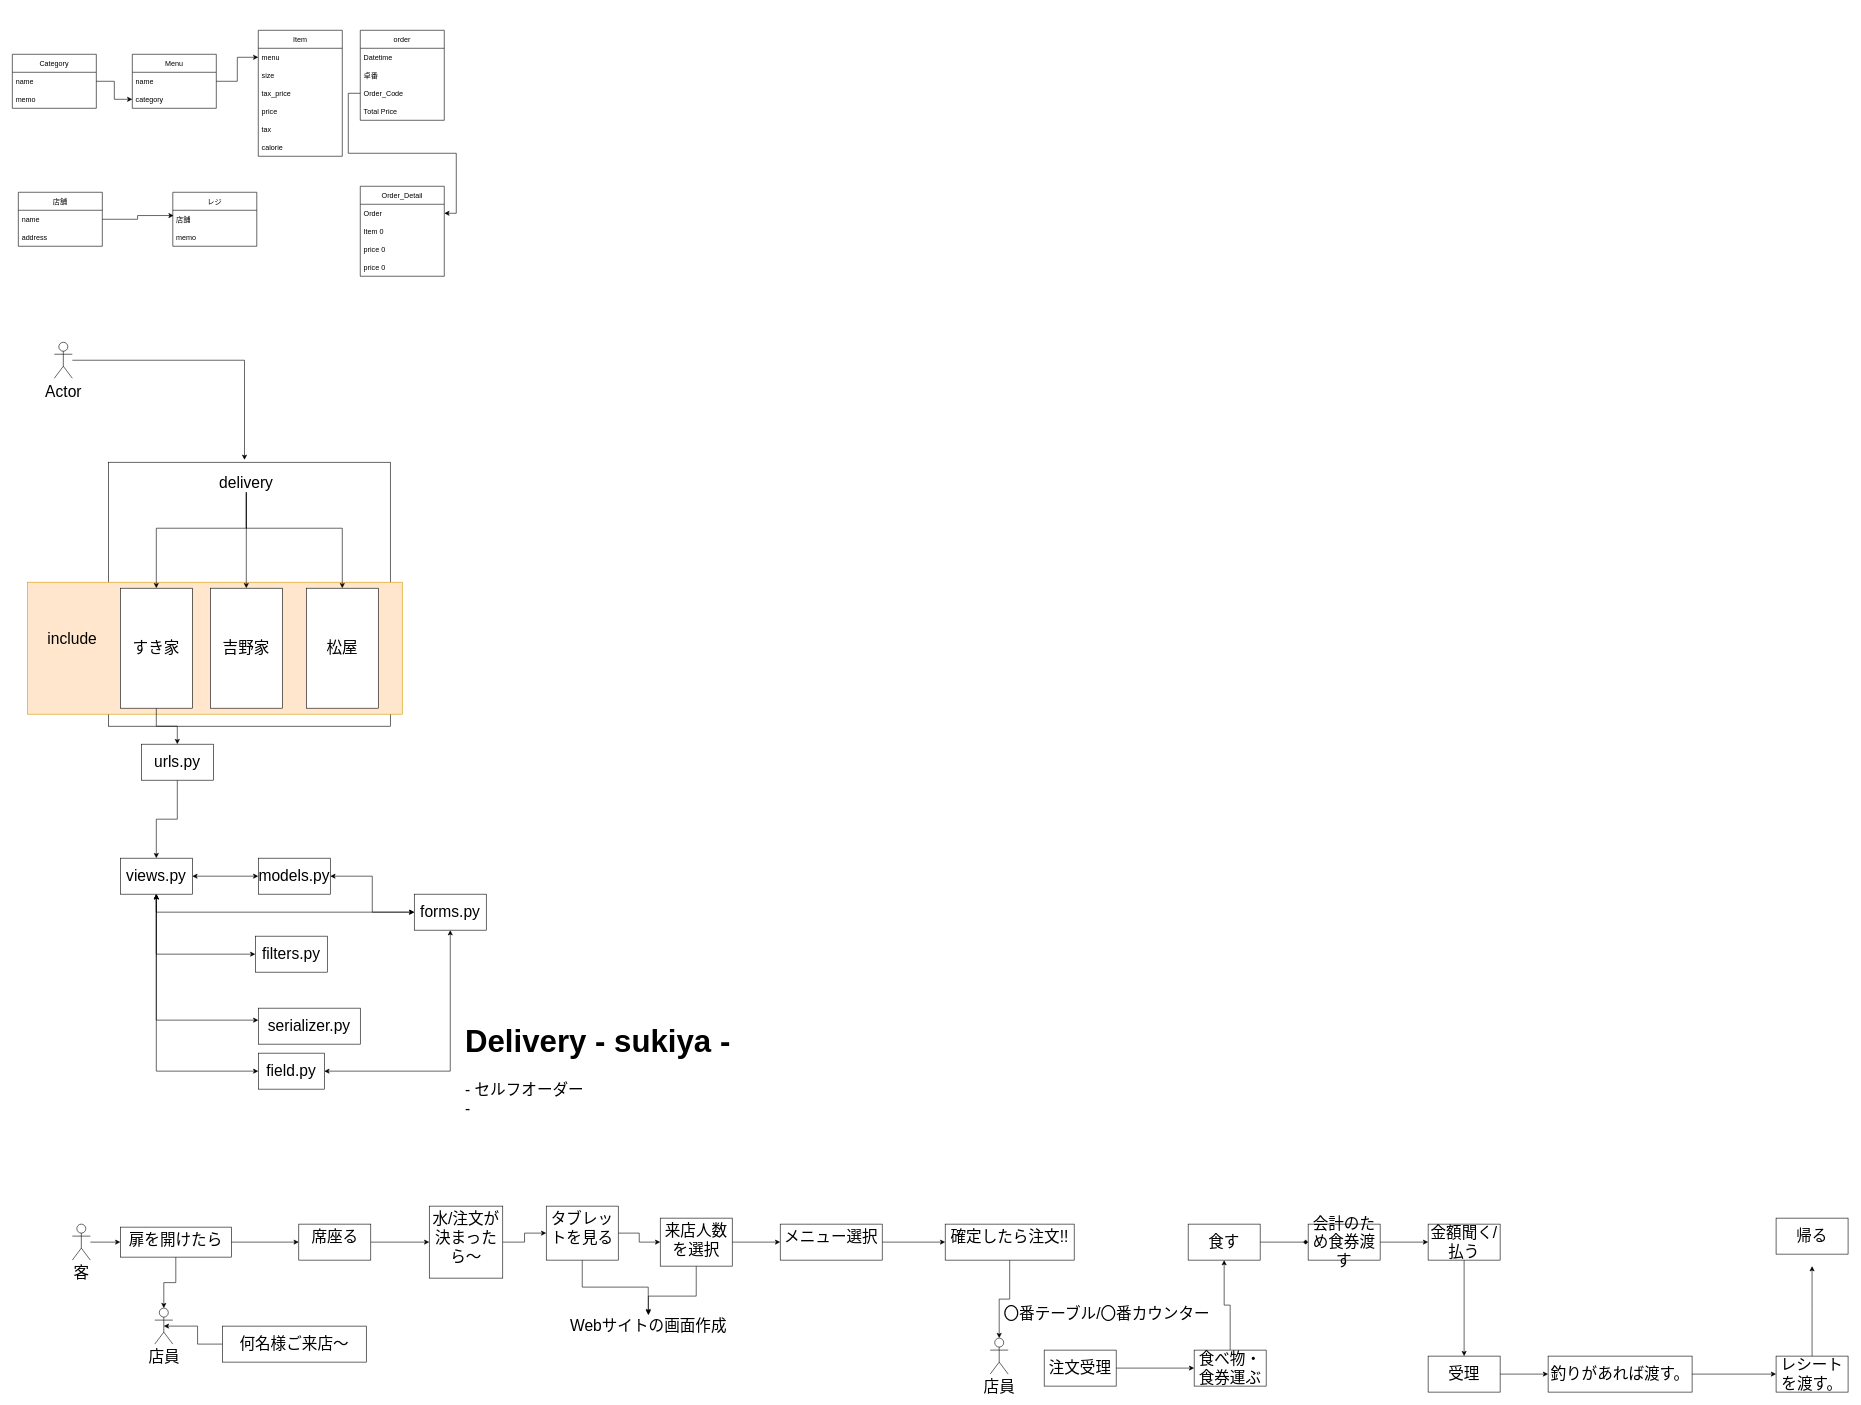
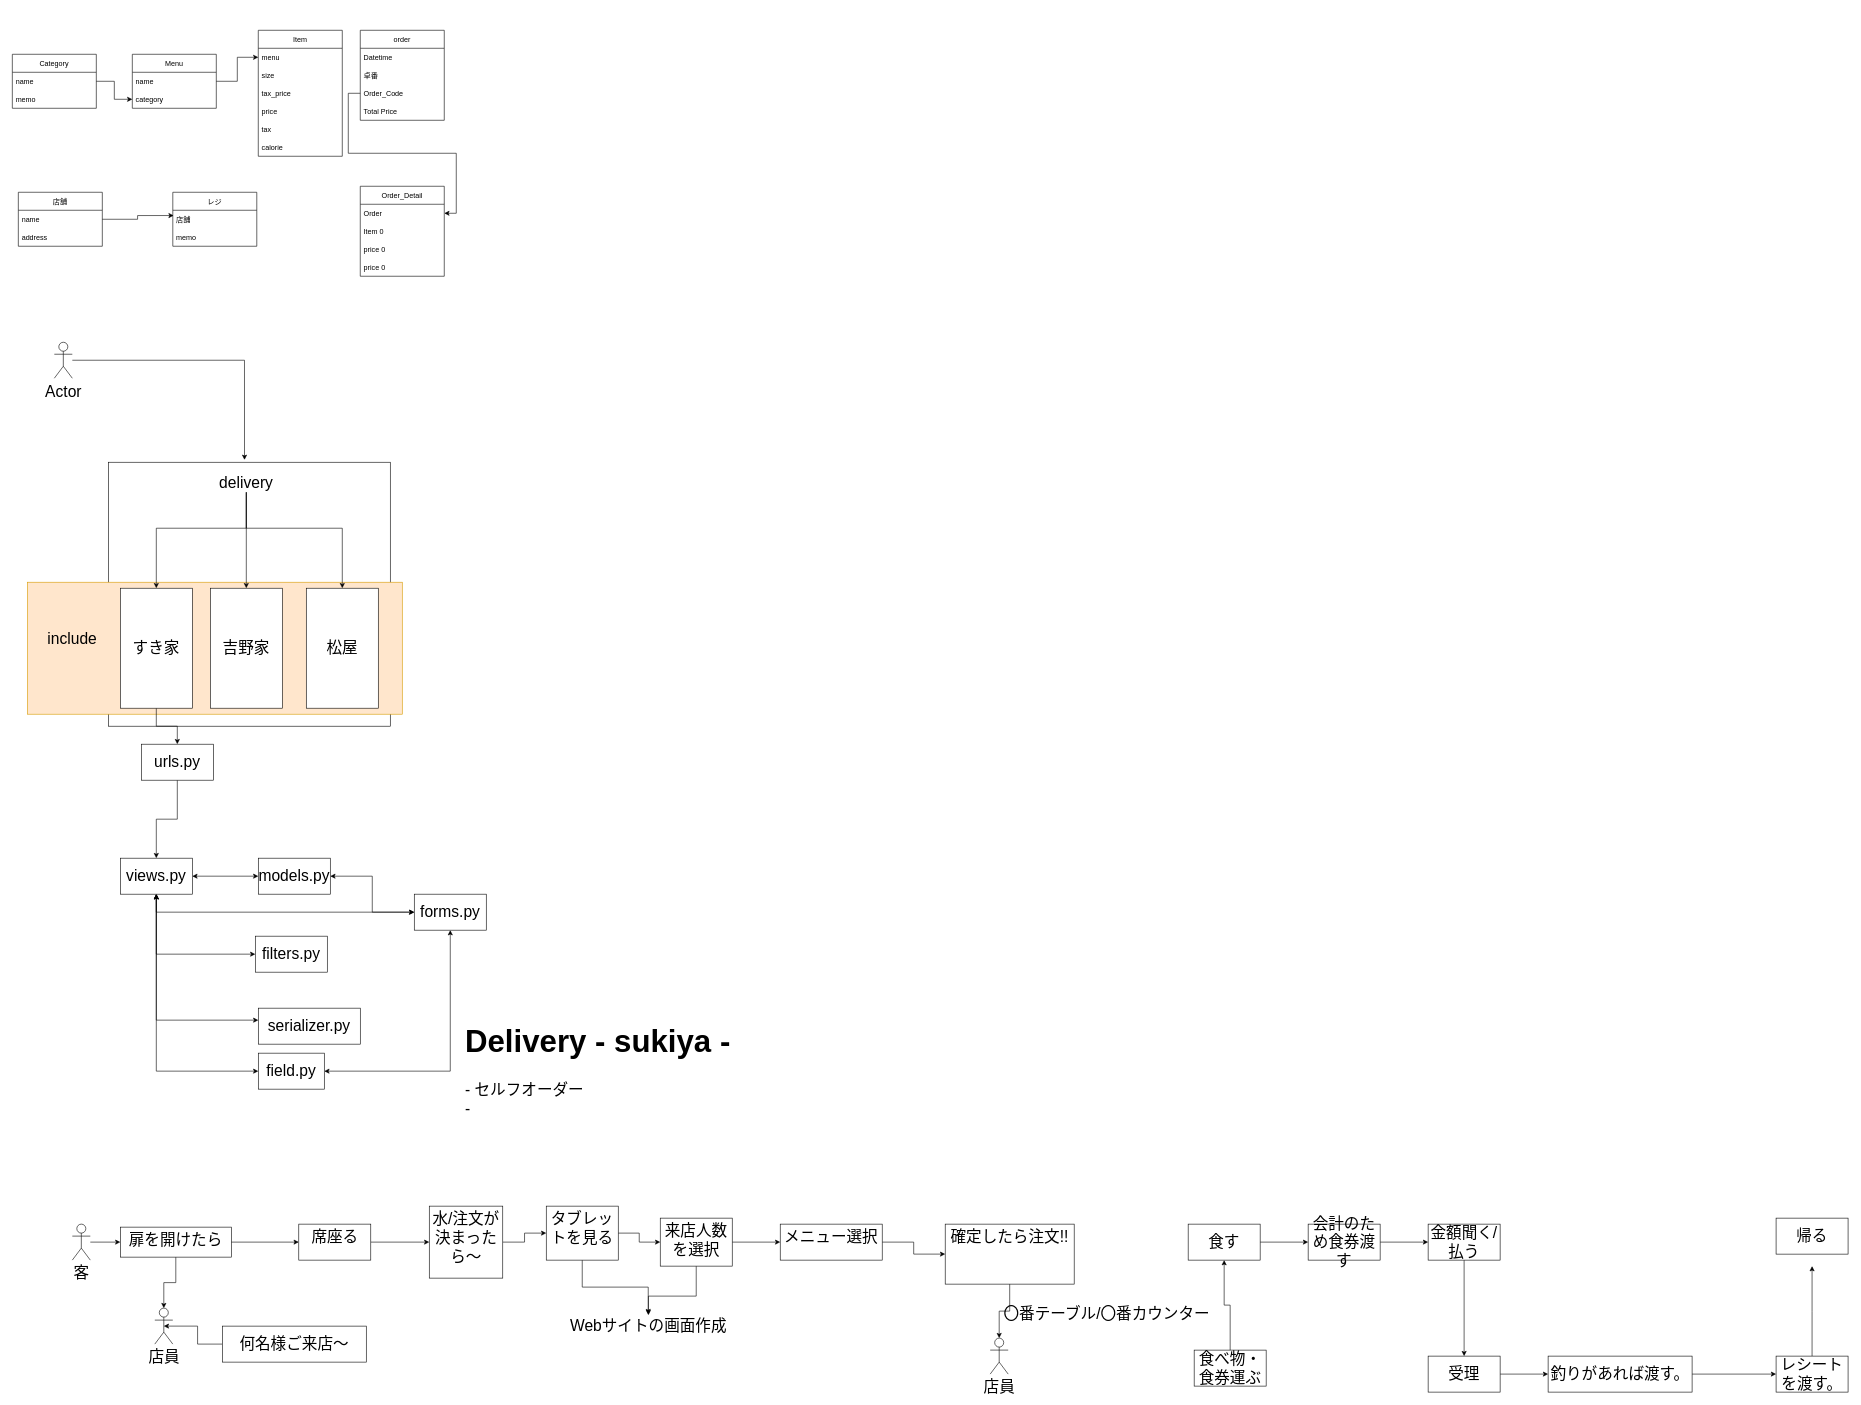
- <mxCell id="74" value="確定したら注文!!" style="whiteSpace=wrap;html=1;fontSize=26;verticalAlign=top;" parent="1" vertex="1"><mxGeometry x="1575" y="2040" width="215" height="60" as="geometry" /></mxCell>
+ <mxCell id="74" value="確定したら注文!!" style="whiteSpace=wrap;html=1;fontSize=26;verticalAlign=top;" parent="1" vertex="1"><mxGeometry x="1575" y="2040" width="215" height="100" as="geometry" /></mxCell>
- <mxCell id="81" value="" style="edgeStyle=orthogonalEdgeStyle;rounded=0;orthogonalLoop=1;jettySize=auto;html=1;fontSize=26;startArrow=none;startFill=0;endArrow=diamond;" parent="1" source="82" target="84" edge="1"><mxGeometry relative="1" as="geometry" /></mxCell>
+ <mxCell id="81" value="" style="edgeStyle=orthogonalEdgeStyle;rounded=0;orthogonalLoop=1;jettySize=auto;html=1;fontSize=26;startArrow=none;startFill=0;" parent="1" source="82" target="84" edge="1"><mxGeometry relative="1" as="geometry" /></mxCell>
- <mxCell id="77" value="注文受理" style="whiteSpace=wrap;html=1;fontSize=26;" parent="1" vertex="1"><mxGeometry x="1740" y="2250" width="120" height="60" as="geometry" /></mxCell>
- <mxCell id="76" value="" style="edgeStyle=orthogonalEdgeStyle;rounded=0;orthogonalLoop=1;jettySize=auto;html=1;fontSize=26;startArrow=none;startFill=0;" parent="1" source="77" target="80" edge="1"><mxGeometry relative="1" as="geometry" /></mxCell>
